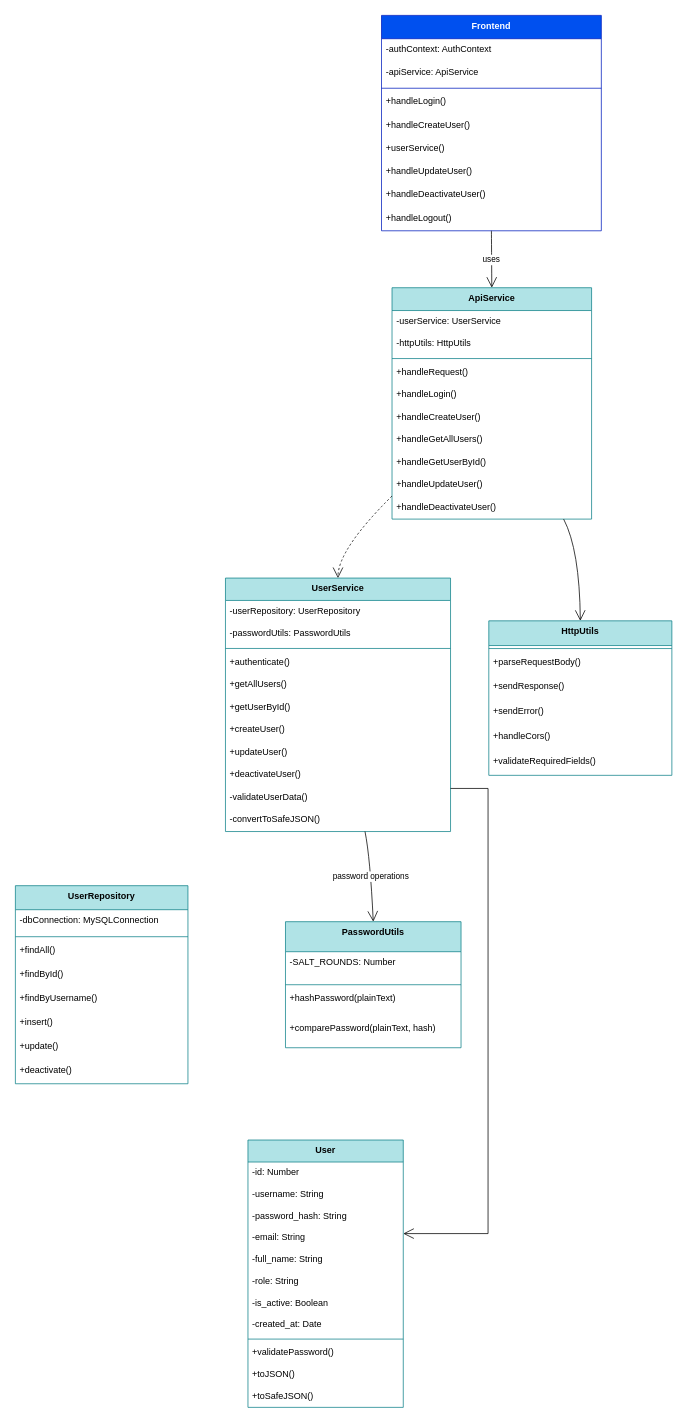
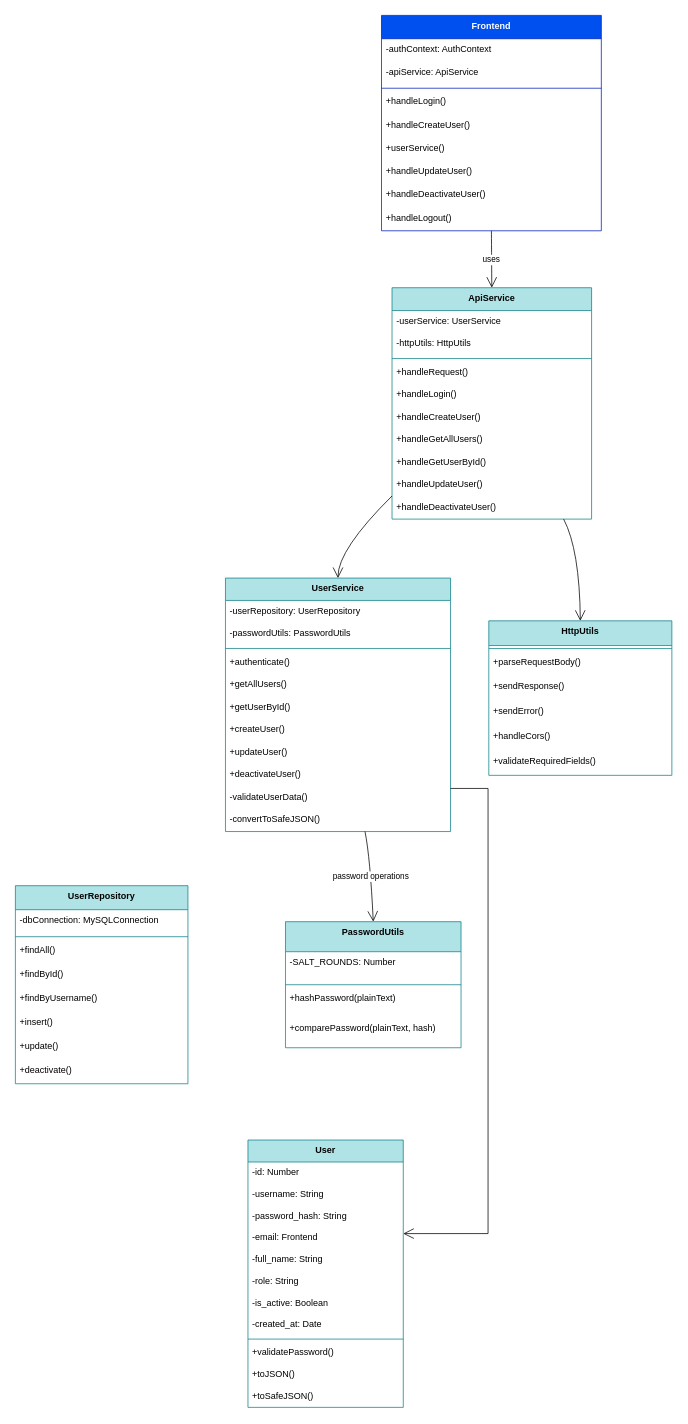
- <mxCell id="70" value="" style="curved=1;startArrow=none;endArrow=open;endSize=12;exitX=0;exitY=0.9;entryX=0.5;entryY=0;rounded=0;dashed=1;" edge="1" parent="1" source="12" target="23"><mxGeometry x="-0.004" relative="1" as="geometry"><Array as="points"><mxPoint x="450" y="732" /></Array><mxPoint as="offset" /></mxGeometry></mxCell>
+ <mxCell id="70" value="" style="curved=1;startArrow=none;endArrow=open;endSize=12;exitX=0;exitY=0.9;entryX=0.5;entryY=0;rounded=0;" edge="1" parent="1" source="12" target="23"><mxGeometry x="-0.004" relative="1" as="geometry"><Array as="points"><mxPoint x="450" y="732" /></Array><mxPoint as="offset" /></mxGeometry></mxCell>
- <mxCell id="53" value="-email: String" style="text;strokeColor=none;fillColor=none;align=left;verticalAlign=top;spacingLeft=4;spacingRight=4;overflow=hidden;rotatable=0;points=[[0,0.5],[1,0.5]];portConstraint=eastwest;" vertex="1" parent="49"><mxGeometry y="116.333" width="207" height="29" as="geometry" /></mxCell>
+ <mxCell id="53" value="-email: Frontend" style="text;strokeColor=none;fillColor=none;align=left;verticalAlign=top;spacingLeft=4;spacingRight=4;overflow=hidden;rotatable=0;points=[[0,0.5],[1,0.5]];portConstraint=eastwest;" vertex="1" parent="49"><mxGeometry y="116.333" width="207" height="29" as="geometry" /></mxCell>
